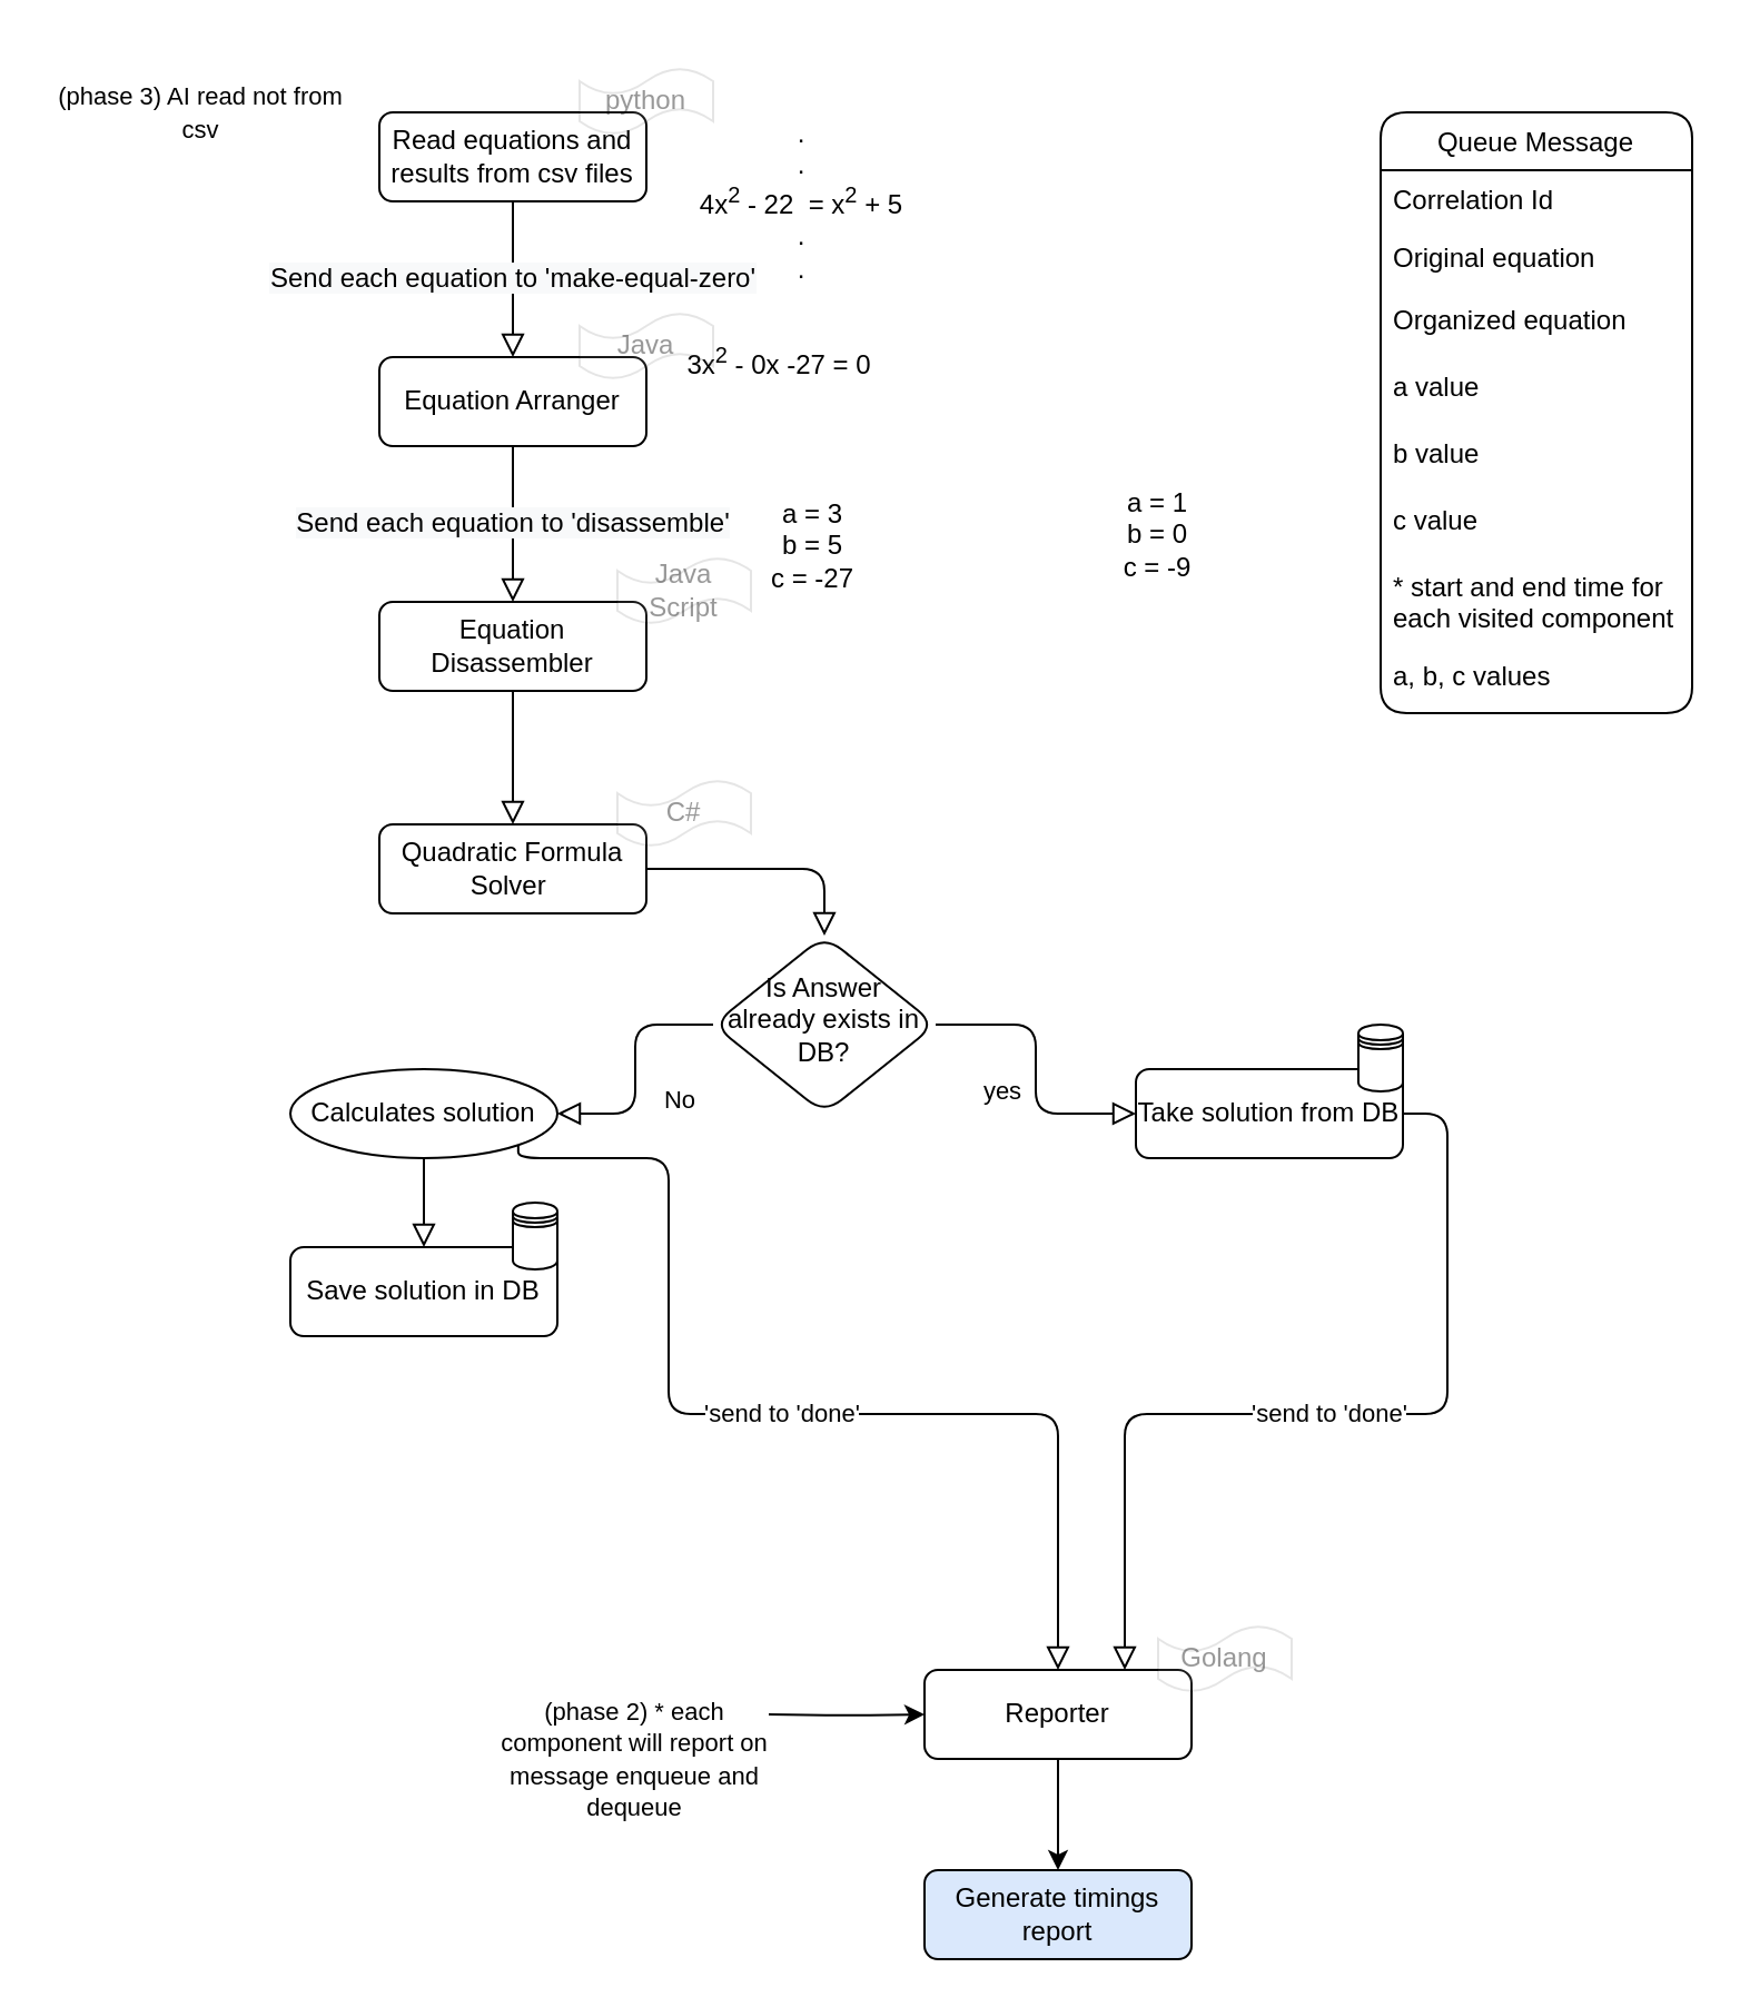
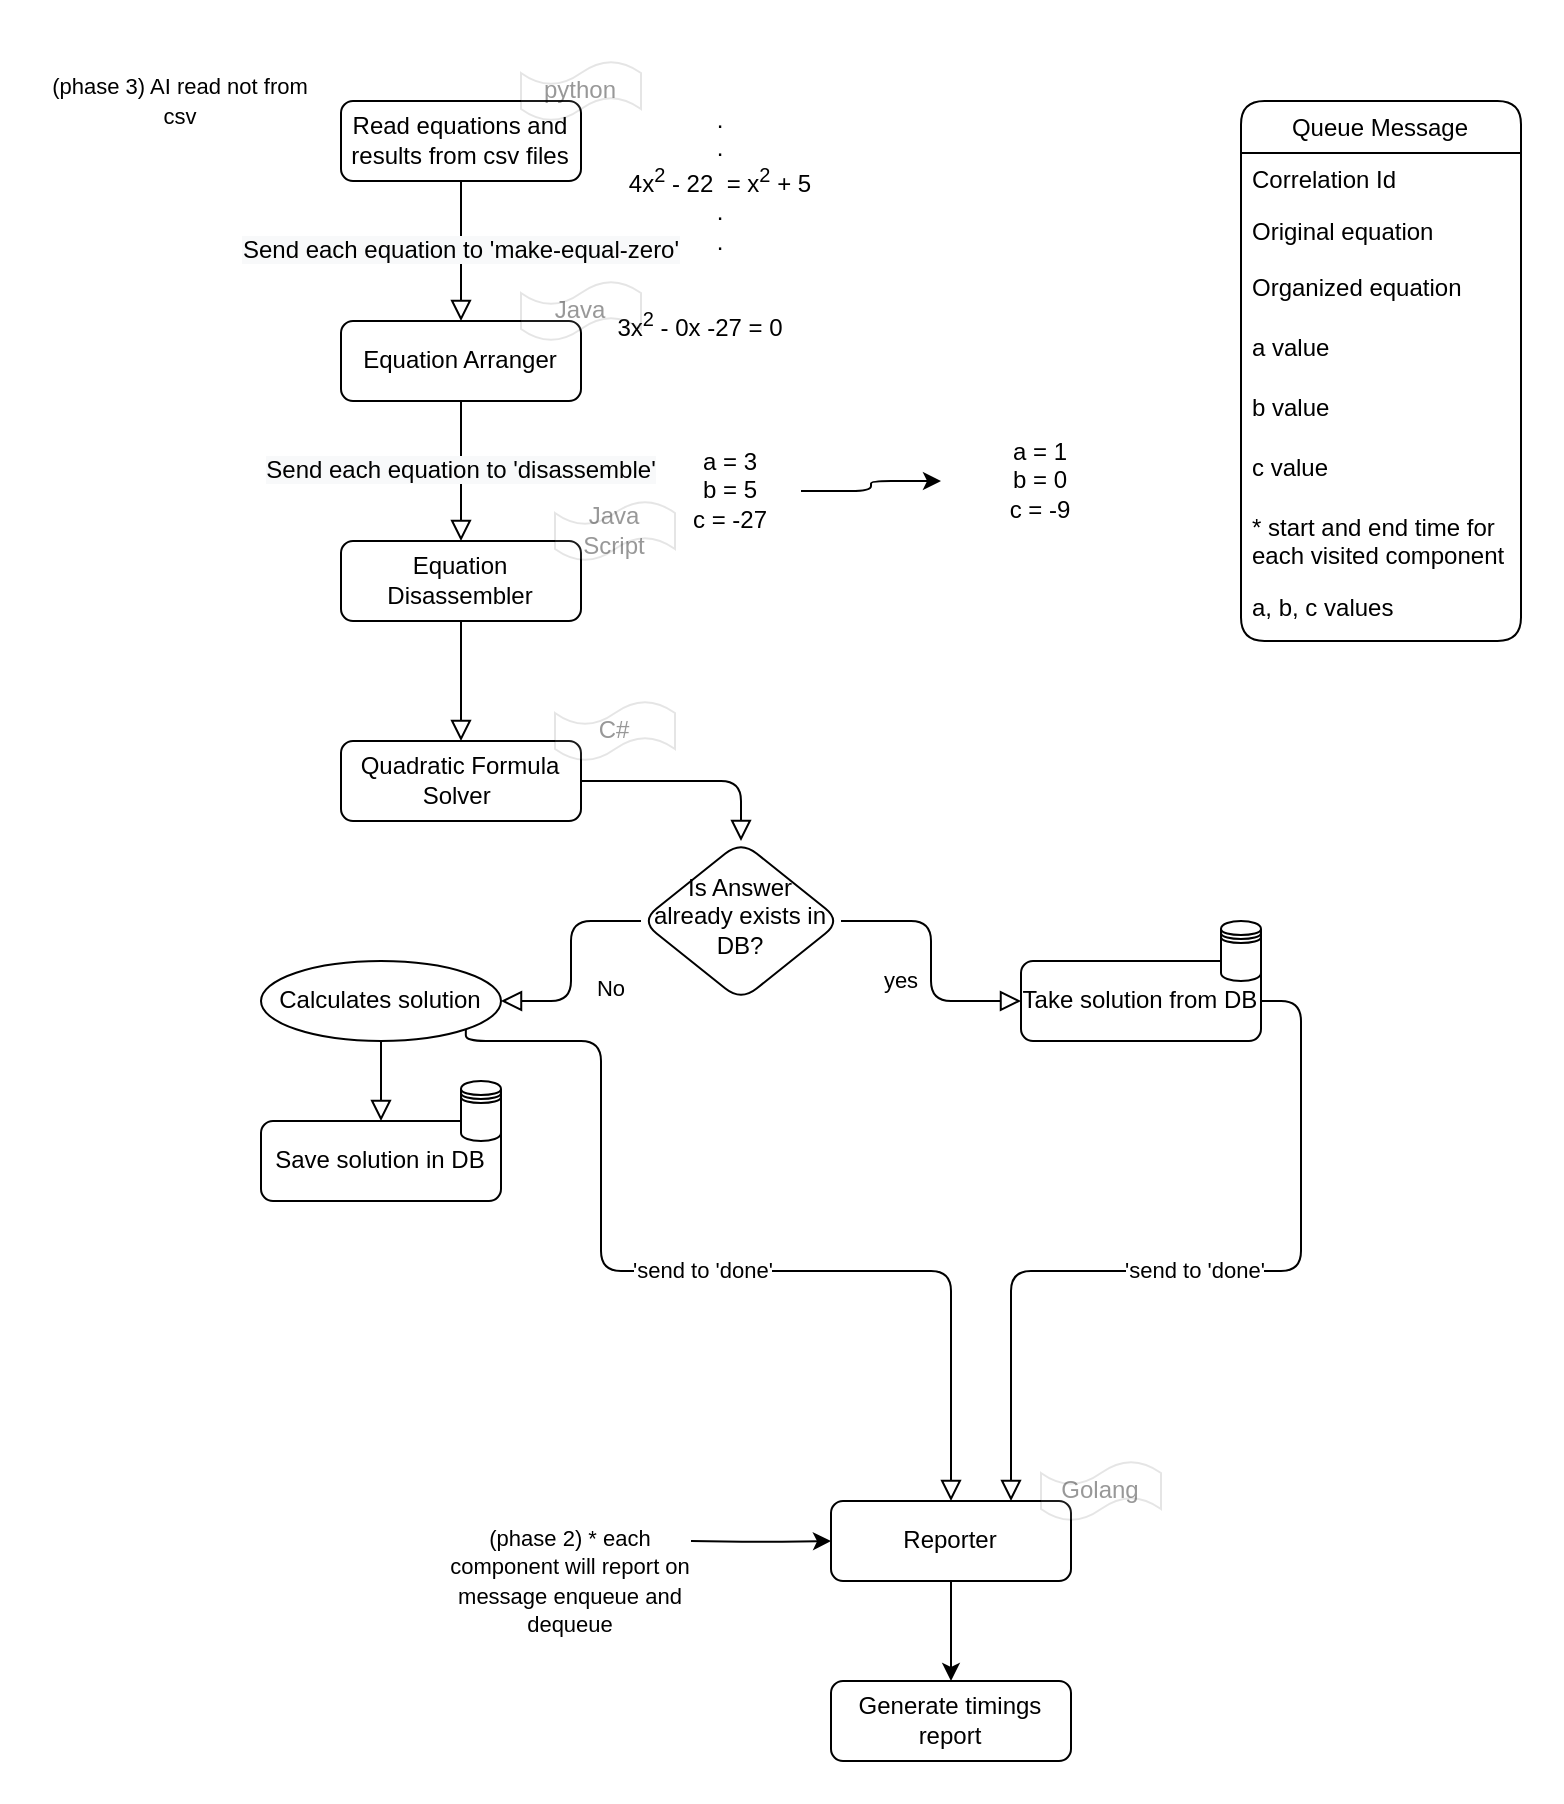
+ <mxCell id="6" style="edgeStyle=orthogonalEdgeStyle;orthogonalLoop=1;jettySize=auto;html=1;" edge="1" parent="1" source="7" target="13"><mxGeometry relative="1" as="geometry" /></mxCell>
- <mxCell id="25" value="Generate timings report" style="whiteSpace=wrap;html=1;fontSize=12;glass=0;strokeWidth=1;shadow=0;rounded=1;fillColor=#dae8fc;" vertex="1" parent="1"><mxGeometry x="415" y="840" width="120" height="40" as="geometry" /></mxCell>
+ <mxCell id="25" value="Generate timings report" style="whiteSpace=wrap;html=1;fontSize=12;glass=0;strokeWidth=1;shadow=0;rounded=1;" vertex="1" parent="1"><mxGeometry x="415" y="840" width="120" height="40" as="geometry" /></mxCell>
